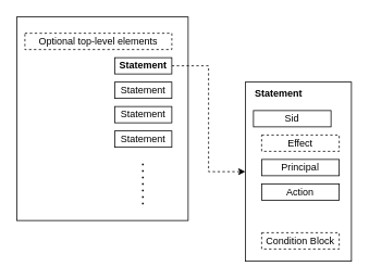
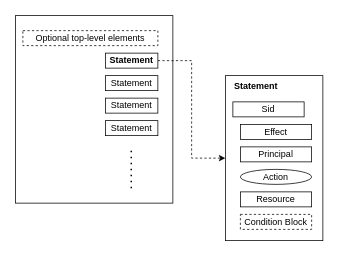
- <mxCell id="11" value="Effect" style="whiteSpace=wrap;html=1;dashed=1;" vertex="1" parent="1"><mxGeometry x="320" y="165" width="95" height="20" as="geometry" /></mxCell>
+ <mxCell id="11" value="Effect" style="whiteSpace=wrap;html=1;" vertex="1" parent="1"><mxGeometry x="320" y="165" width="95" height="20" as="geometry" /></mxCell>
- <mxCell id="13" value="Action" style="whiteSpace=wrap;html=1;" vertex="1" parent="1"><mxGeometry x="320" y="225" width="95" height="20" as="geometry" /></mxCell>
+ <mxCell id="13" value="Action" style="ellipse;whiteSpace=wrap;html=1;" vertex="1" parent="1"><mxGeometry x="320" y="225" width="95" height="20" as="geometry" /></mxCell>
+ <mxCell id="14" value="Resource" style="whiteSpace=wrap;html=1;" vertex="1" parent="1"><mxGeometry x="320" y="255" width="95" height="20" as="geometry" /></mxCell>
